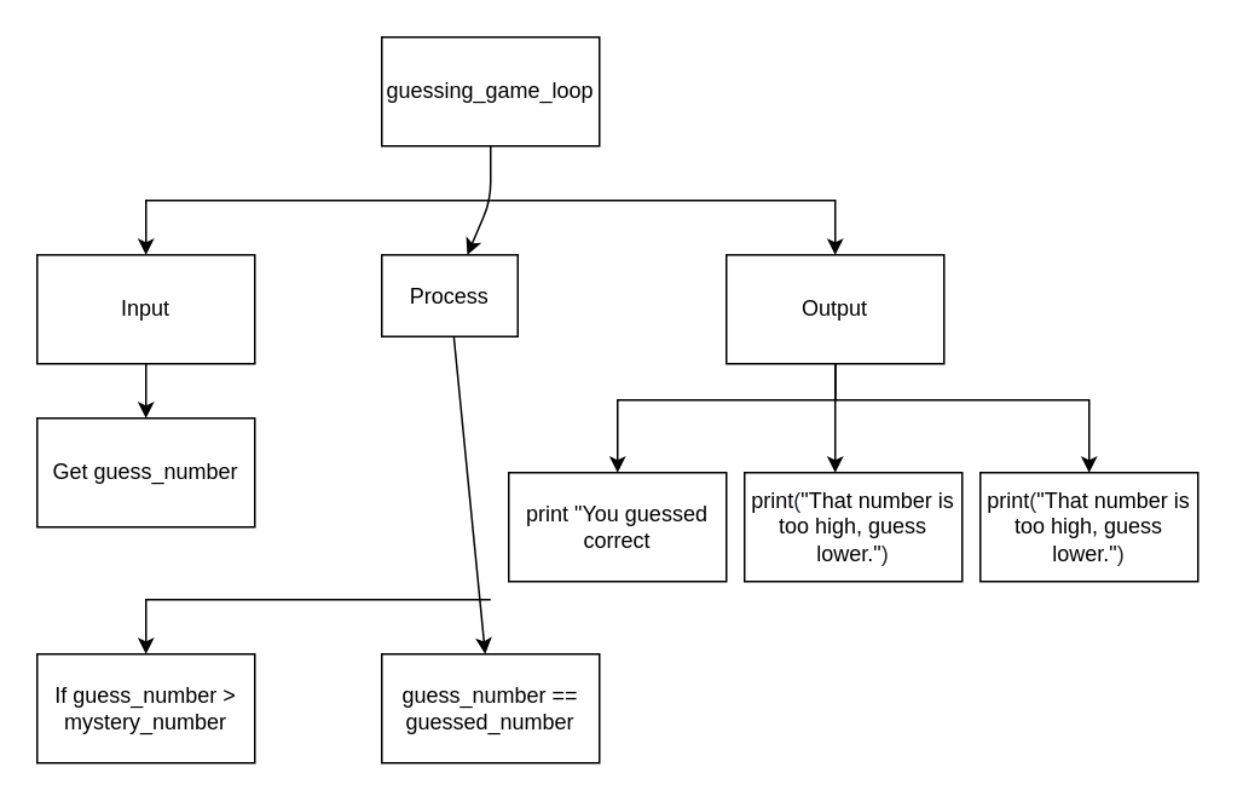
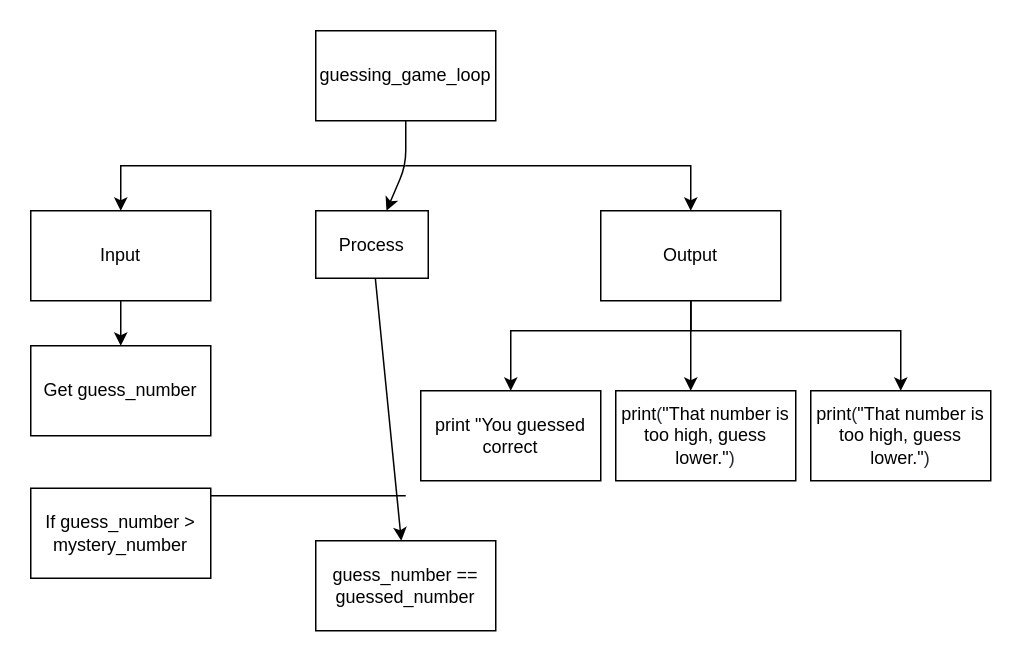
- <mxCell id="18" value="&lt;span&gt;If guess_number &amp;gt; mystery_number&lt;/span&gt;" style="rounded=0;whiteSpace=wrap;html=1;" parent="1" vertex="1"><mxGeometry x="20" y="360" width="120" height="60" as="geometry" /></mxCell>
+ <mxCell id="18" value="&lt;span&gt;If guess_number &amp;gt; mystery_number&lt;/span&gt;" style="rounded=0;whiteSpace=wrap;html=1;" parent="1" vertex="1"><mxGeometry x="20" y="325" width="120" height="60" as="geometry" /></mxCell>
